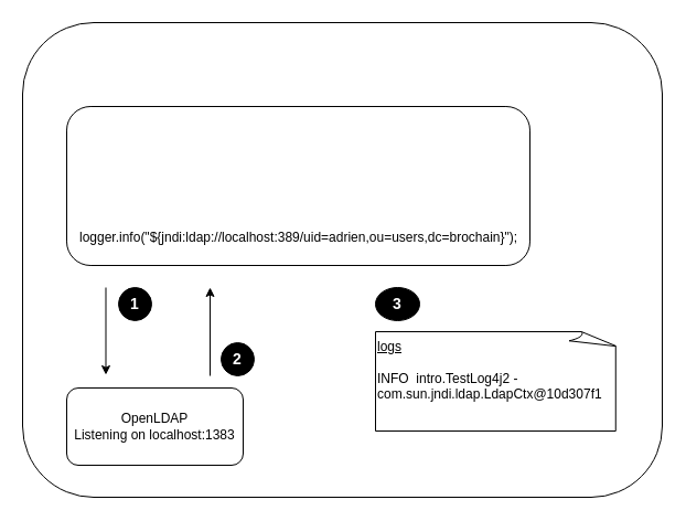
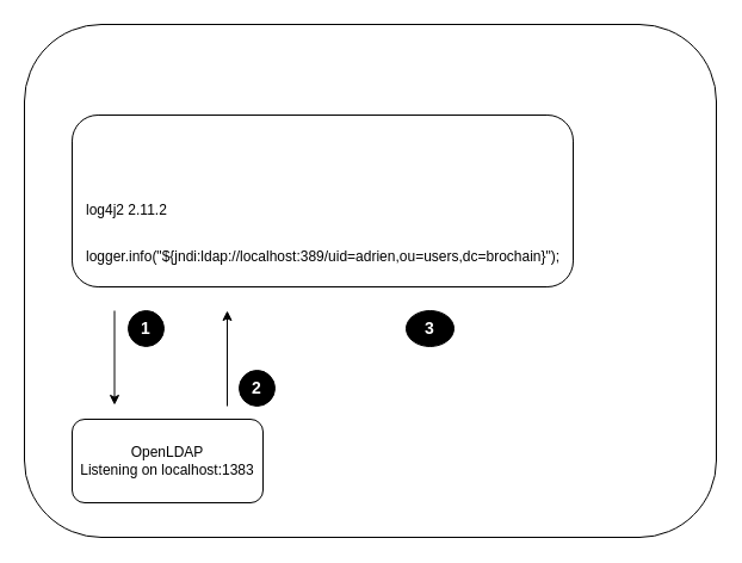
+ <mxCell id="4" value="log4j2 2.11.2" style="text;html=1;strokeColor=none;fillColor=none;align=left;verticalAlign=middle;whiteSpace=wrap;rounded=0;" parent="1" vertex="1"><mxGeometry x="70" y="161" width="170" height="30" as="geometry" /></mxCell>
- <mxCell id="5" value="&lt;div&gt;&lt;u&gt;logs&lt;/u&gt;&lt;br&gt;&lt;/div&gt;&lt;div&gt;&lt;br&gt;&lt;/div&gt;&lt;div&gt;INFO&amp;nbsp; intro.TestLog4j2 - com.sun.jndi.ldap.LdapCtx@10d307f1&lt;br&gt;&lt;/div&gt;" style="whiteSpace=wrap;html=1;shape=mxgraph.basic.document;align=left;verticalAlign=top;" parent="1" vertex="1"><mxGeometry x="340" y="300" width="220" height="90" as="geometry" /></mxCell>
